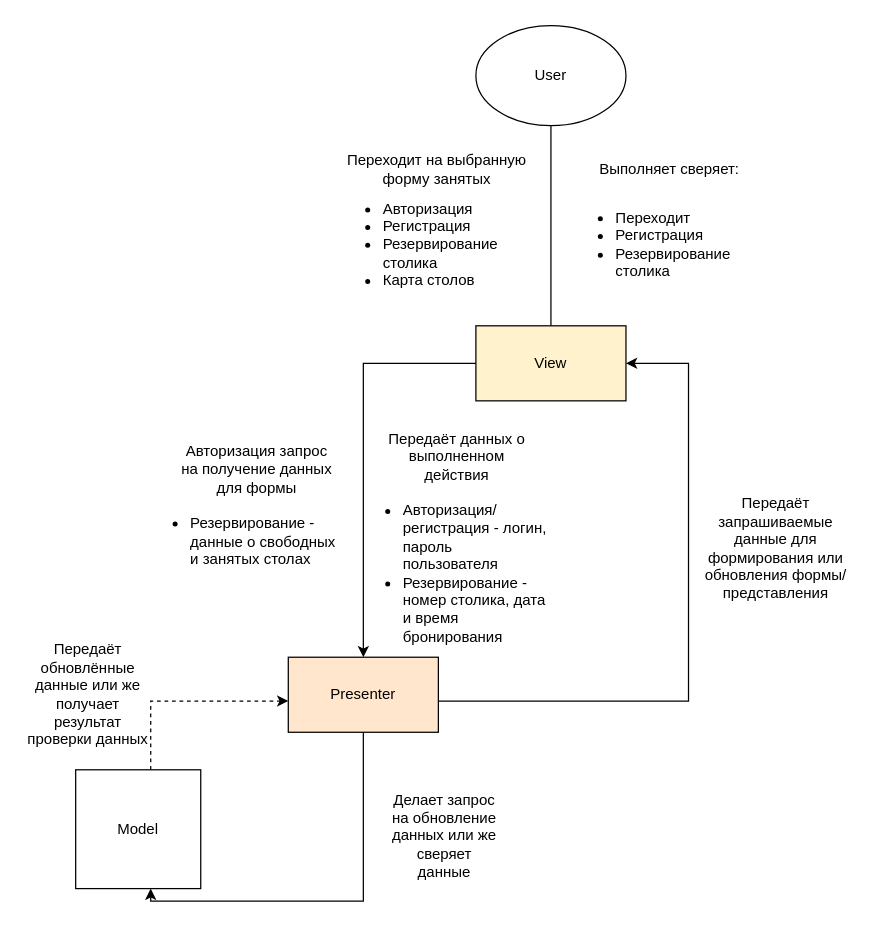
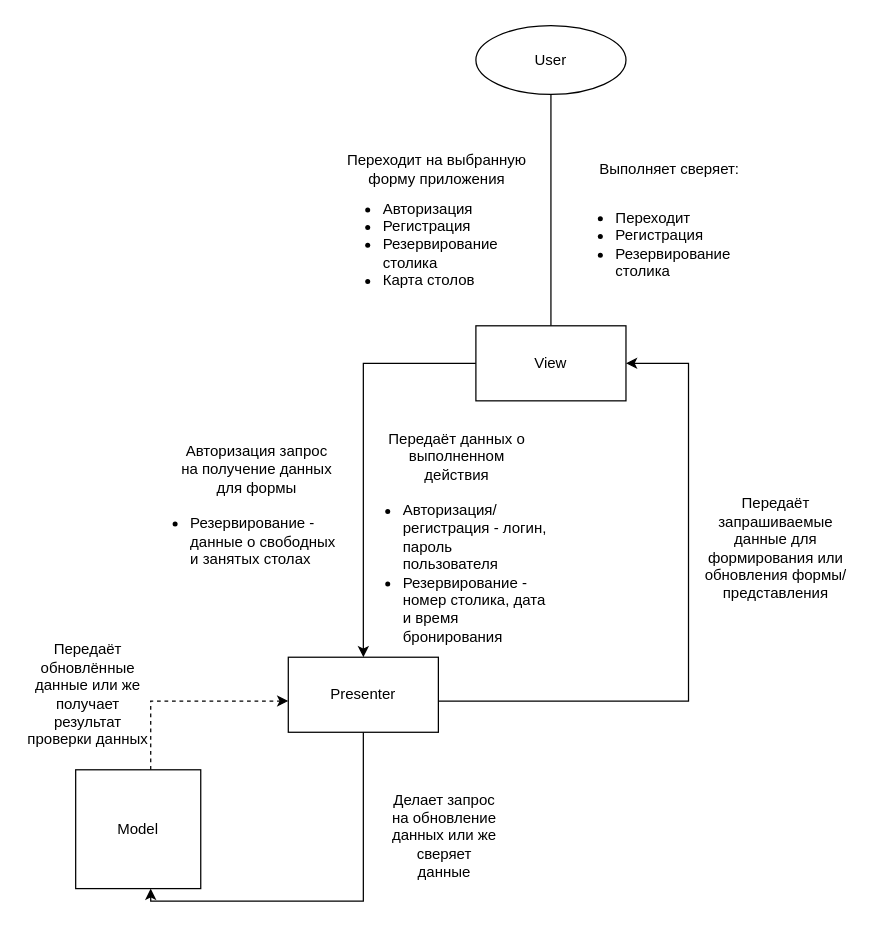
- <mxCell id="3" value="User" style="ellipse;whiteSpace=wrap;html=1;" parent="1" vertex="1"><mxGeometry x="380" y="20" width="120" height="80" as="geometry" /></mxCell>
+ <mxCell id="3" value="User" style="ellipse;whiteSpace=wrap;html=1;" parent="1" vertex="1"><mxGeometry x="380" y="20" width="120" height="55" as="geometry" /></mxCell>
- <mxCell id="22" value="Переходит на выбранную форму занятых" style="text;html=1;strokeColor=none;fillColor=none;align=center;verticalAlign=middle;whiteSpace=wrap;rounded=0;" parent="20" vertex="1"><mxGeometry x="10" width="150" height="30" as="geometry" /></mxCell>
+ <mxCell id="22" value="Переходит на выбранную форму приложения" style="text;html=1;strokeColor=none;fillColor=none;align=center;verticalAlign=middle;whiteSpace=wrap;rounded=0;" parent="20" vertex="1"><mxGeometry x="10" width="150" height="30" as="geometry" /></mxCell>
- <mxCell id="5" value="View" style="rounded=0;whiteSpace=wrap;html=1;fillColor=#fff2cc;" parent="1" vertex="1"><mxGeometry x="380" y="260" width="120" height="60" as="geometry" /></mxCell>
+ <mxCell id="5" value="View" style="rounded=0;whiteSpace=wrap;html=1;" parent="1" vertex="1"><mxGeometry x="380" y="260" width="120" height="60" as="geometry" /></mxCell>
- <mxCell id="11" value="Presenter" style="rounded=0;whiteSpace=wrap;html=1;fillColor=#ffe6cc;" parent="1" vertex="1"><mxGeometry x="230" y="525" width="120" height="60" as="geometry" /></mxCell>
+ <mxCell id="11" value="Presenter" style="rounded=0;whiteSpace=wrap;html=1;" parent="1" vertex="1"><mxGeometry x="230" y="525" width="120" height="60" as="geometry" /></mxCell>
